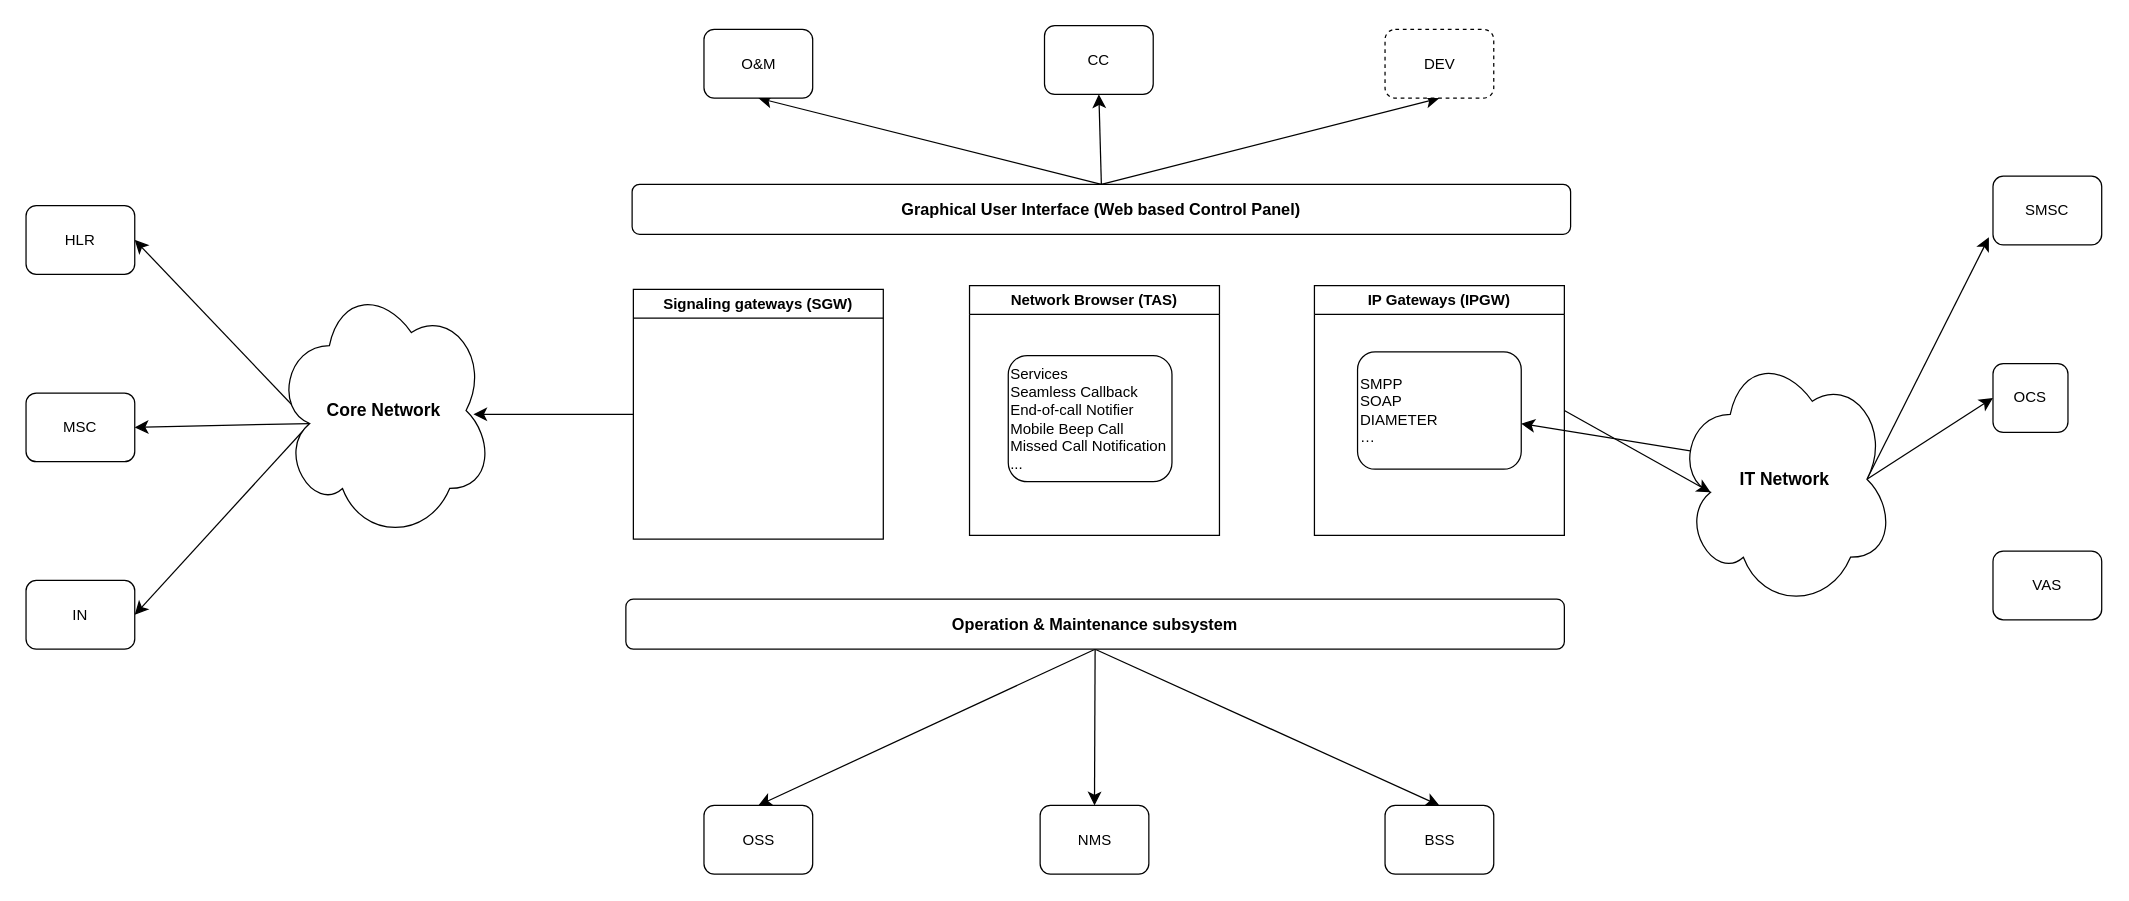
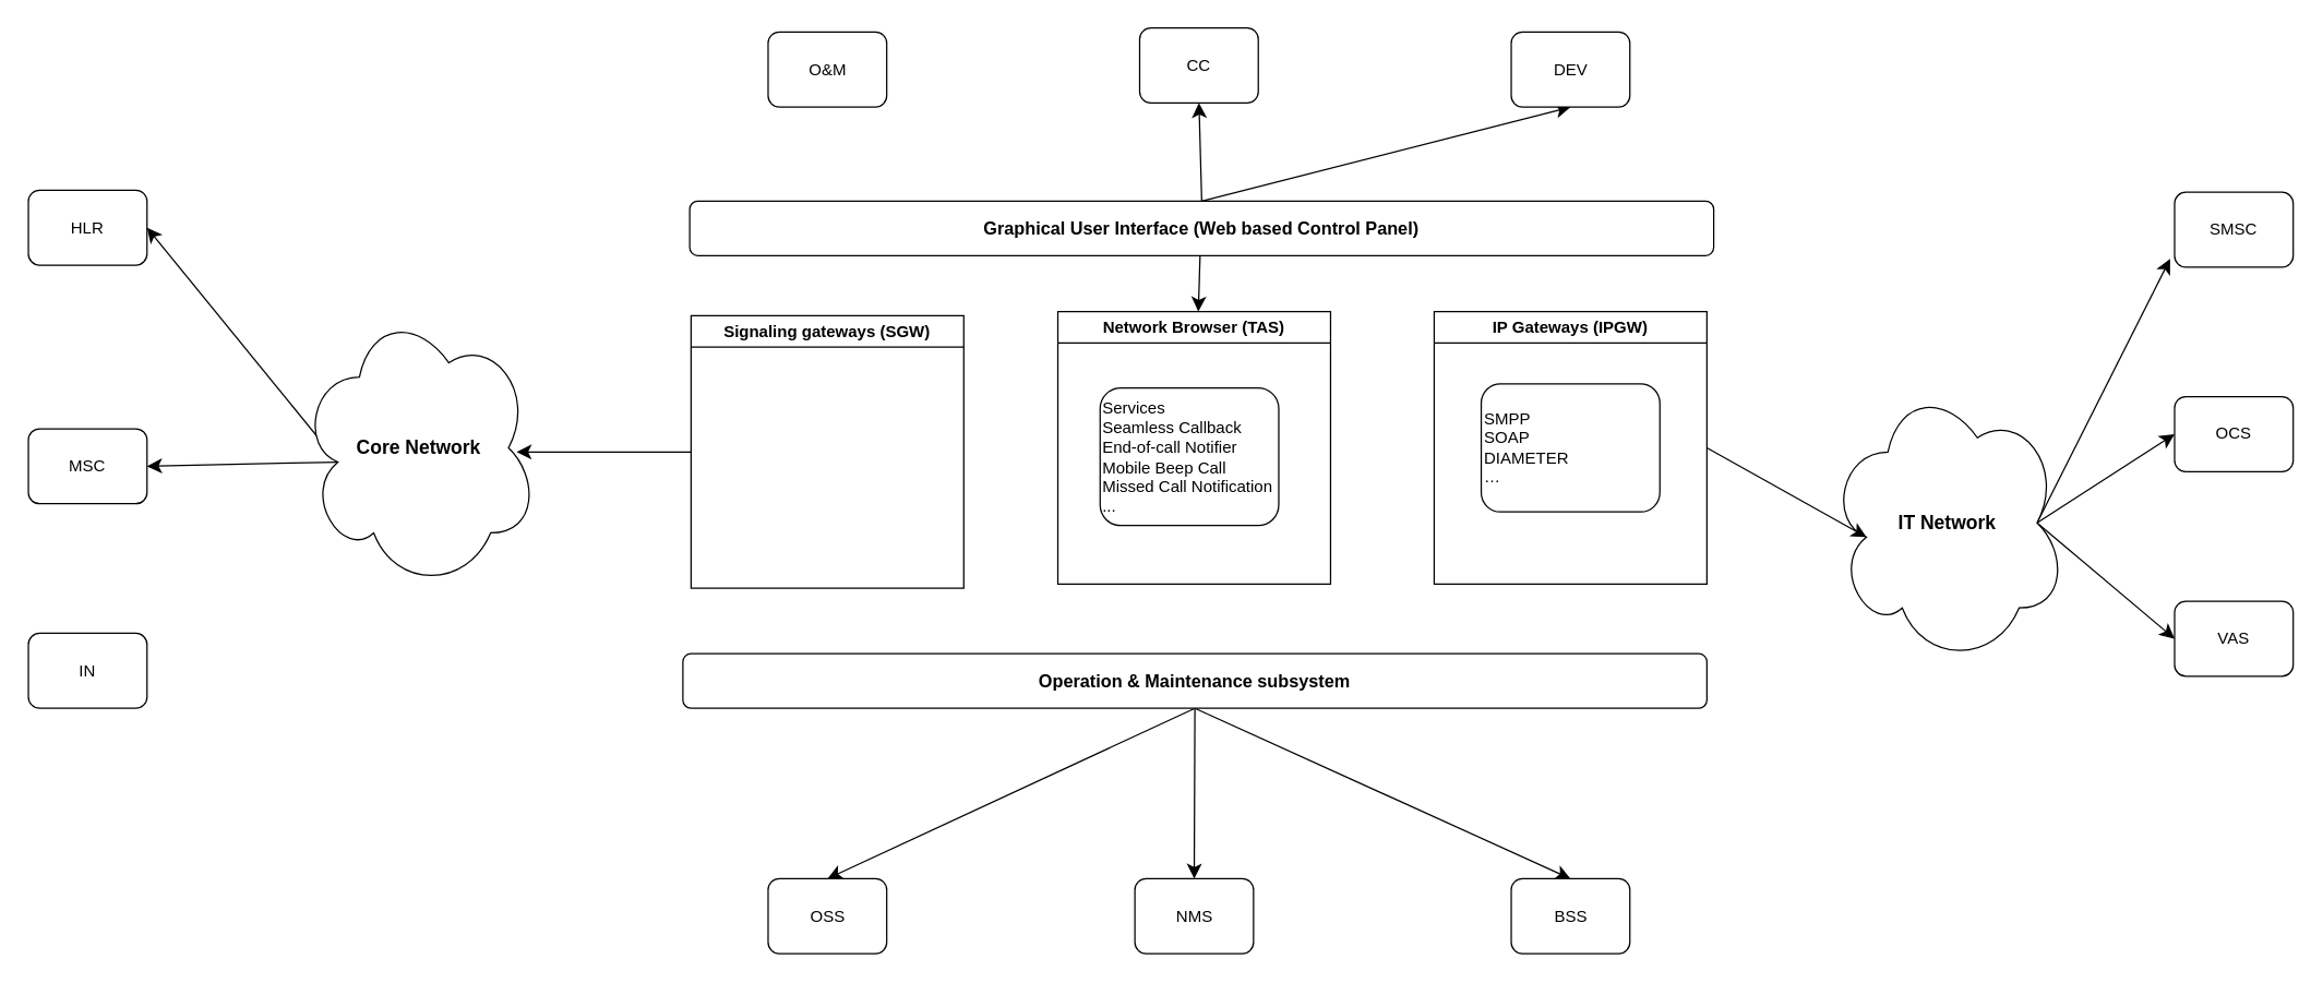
- <mxCell id="35" value="DEV" style="rounded=1;whiteSpace=wrap;html=1;dashed=1;" vertex="1" parent="1"><mxGeometry x="1107.5" y="23" width="87" height="55" as="geometry" /></mxCell>
+ <mxCell id="35" value="DEV" style="rounded=1;whiteSpace=wrap;html=1;" vertex="1" parent="1"><mxGeometry x="1107.5" y="23" width="87" height="55" as="geometry" /></mxCell>
- <mxCell id="9" style="edgeStyle=none;curved=1;rounded=0;orthogonalLoop=1;jettySize=auto;html=1;exitX=0.5;exitY=0;exitDx=0;exitDy=0;entryX=0.5;entryY=1;entryDx=0;entryDy=0;fontSize=12;startSize=8;endSize=8;" edge="1" parent="1" source="10" target="34"><mxGeometry relative="1" as="geometry" /></mxCell>
+ <mxCell id="9" style="edgeStyle=none;curved=1;rounded=0;orthogonalLoop=1;jettySize=auto;html=1;exitX=0.5;exitY=0;exitDx=0;exitDy=0;fontSize=12;startSize=8;endSize=8;" edge="1" parent="1" source="10" target="3"><mxGeometry relative="1" as="geometry" /></mxCell>
- <mxCell id="20" value="HLR" style="rounded=1;whiteSpace=wrap;html=1;" vertex="1" parent="1"><mxGeometry x="20" y="164" width="87" height="55" as="geometry" /></mxCell>
+ <mxCell id="20" value="HLR" style="rounded=1;whiteSpace=wrap;html=1;" vertex="1" parent="1"><mxGeometry x="20" y="139" width="87" height="55" as="geometry" /></mxCell>
- <mxCell id="28" value="OCS" style="rounded=1;whiteSpace=wrap;html=1;" vertex="1" parent="1"><mxGeometry x="1594" y="290.5" width="60" height="55" as="geometry" /></mxCell>
+ <mxCell id="28" value="OCS" style="rounded=1;whiteSpace=wrap;html=1;" vertex="1" parent="1"><mxGeometry x="1594" y="290.5" width="87" height="55" as="geometry" /></mxCell>
- <mxCell id="25" style="edgeStyle=none;curved=1;rounded=0;orthogonalLoop=1;jettySize=auto;html=1;exitX=0.875;exitY=0.5;exitDx=0;exitDy=0;exitPerimeter=0;fontSize=12;startSize=8;endSize=8;" edge="1" parent="1" source="26" target="6"><mxGeometry relative="1" as="geometry" /></mxCell>
+ <mxCell id="25" style="edgeStyle=none;curved=1;rounded=0;orthogonalLoop=1;jettySize=auto;html=1;exitX=0.875;exitY=0.5;exitDx=0;exitDy=0;exitPerimeter=0;entryX=0;entryY=0.5;entryDx=0;entryDy=0;fontSize=12;startSize=8;endSize=8;" edge="1" parent="1" source="26" target="29"><mxGeometry relative="1" as="geometry" /></mxCell>
- <mxCell id="17" style="edgeStyle=none;curved=1;rounded=0;orthogonalLoop=1;jettySize=auto;html=1;exitX=0.16;exitY=0.55;exitDx=0;exitDy=0;exitPerimeter=0;entryX=1;entryY=0.5;entryDx=0;entryDy=0;fontSize=12;startSize=8;endSize=8;" edge="1" parent="1" source="18" target="22"><mxGeometry relative="1" as="geometry" /></mxCell>
